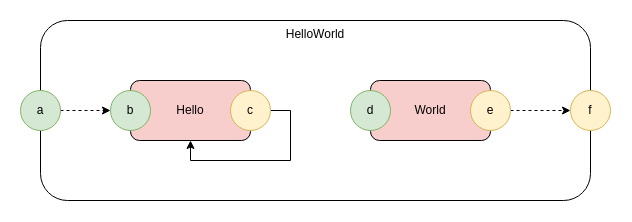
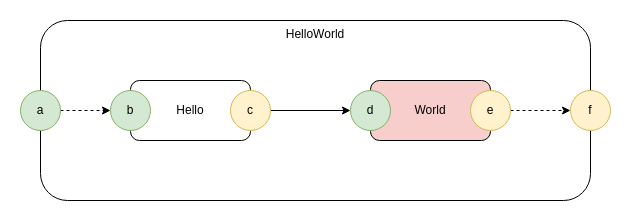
- <mxCell id="3" value="Hello" style="rounded=1;whiteSpace=wrap;html=1;fillColor=#f8cecc;" vertex="1" parent="1"><mxGeometry x="130" y="80" width="120" height="60" as="geometry" /></mxCell>
+ <mxCell id="3" value="Hello" style="rounded=1;whiteSpace=wrap;html=1;" vertex="1" parent="1"><mxGeometry x="130" y="80" width="120" height="60" as="geometry" /></mxCell>
- <mxCell id="5" style="edgeStyle=orthogonalEdgeStyle;rounded=0;orthogonalLoop=1;jettySize=auto;html=1;exitX=1;exitY=0.5;exitDx=0;exitDy=0;" edge="1" parent="1" source="6" target="3"><mxGeometry relative="1" as="geometry" /></mxCell>
+ <mxCell id="5" style="edgeStyle=orthogonalEdgeStyle;rounded=0;orthogonalLoop=1;jettySize=auto;html=1;exitX=1;exitY=0.5;exitDx=0;exitDy=0;entryX=0;entryY=0.5;entryDx=0;entryDy=0;" edge="1" parent="1" source="6" target="7"><mxGeometry relative="1" as="geometry" /></mxCell>
